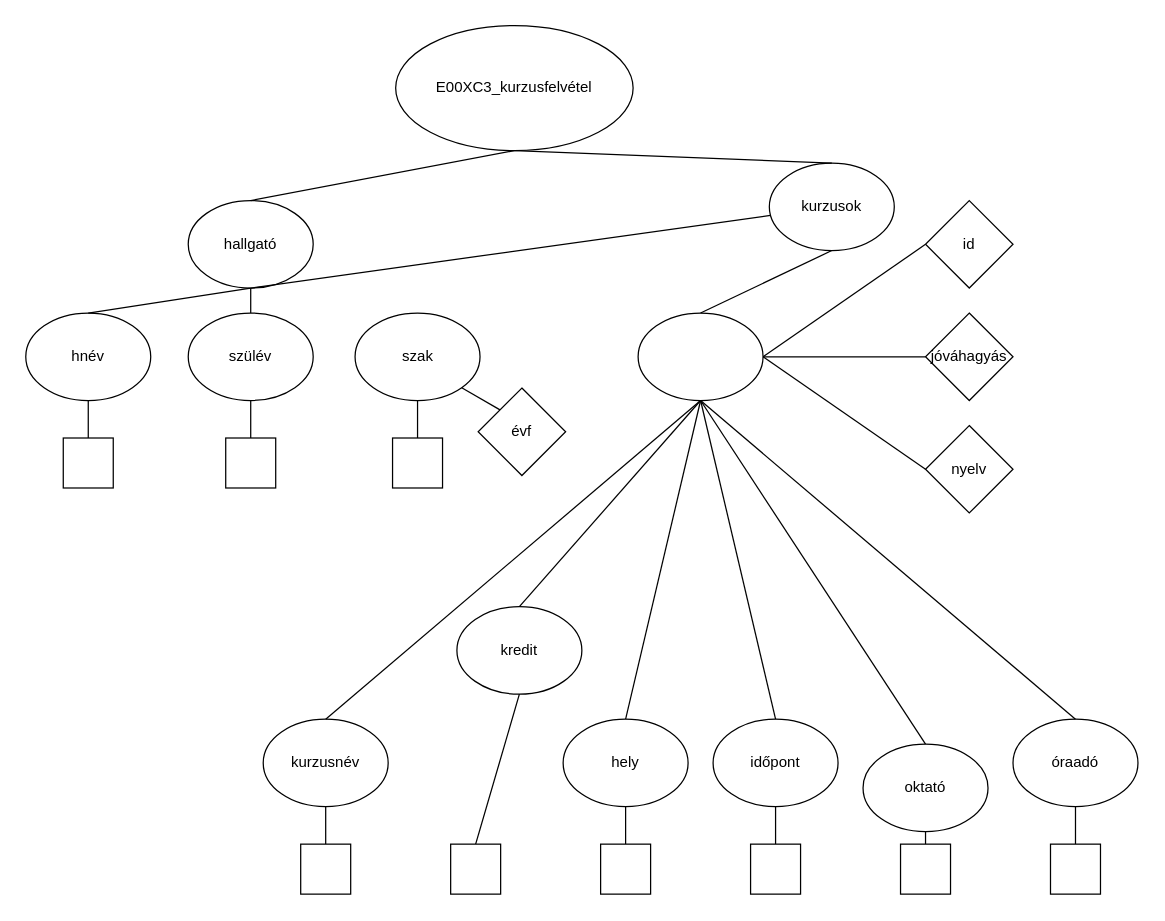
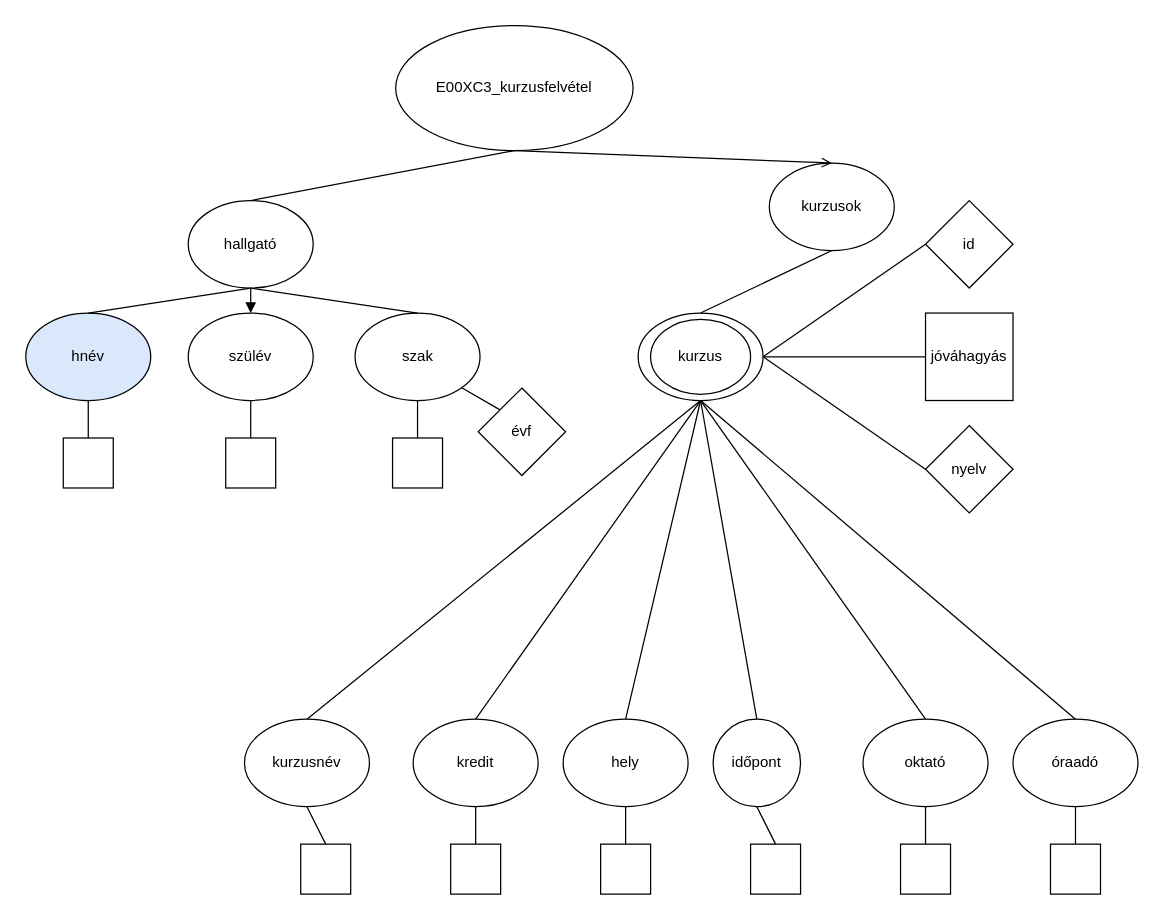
- <mxCell id="6" value="" style="endArrow=none;html=1;rounded=0;entryX=0.5;entryY=0;entryDx=0;entryDy=0;exitX=0.5;exitY=1;exitDx=0;exitDy=0;" edge="1" parent="1" source="2" target="4"><mxGeometry width="50" height="50" relative="1" as="geometry"><mxPoint x="360" y="430" as="sourcePoint" /><mxPoint x="410" y="380" as="targetPoint" /></mxGeometry></mxCell>
+ <mxCell id="6" value="" style="endArrow=open;html=1;rounded=0;entryX=0.5;entryY=0;entryDx=0;entryDy=0;exitX=0.5;exitY=1;exitDx=0;exitDy=0;" edge="1" parent="1" source="2" target="4"><mxGeometry width="50" height="50" relative="1" as="geometry"><mxPoint x="360" y="430" as="sourcePoint" /><mxPoint x="410" y="380" as="targetPoint" /></mxGeometry></mxCell>
- <mxCell id="12" value="" style="endArrow=none;html=1;rounded=0;exitX=0.5;exitY=1;exitDx=0;exitDy=0;" edge="1" parent="1" source="3" target="4"><mxGeometry width="50" height="50" relative="1" as="geometry"><mxPoint x="360" y="430" as="sourcePoint" /><mxPoint x="410" y="380" as="targetPoint" /></mxGeometry></mxCell>
+ <mxCell id="12" value="" style="endArrow=none;html=1;rounded=0;entryX=0.5;entryY=0;entryDx=0;entryDy=0;exitX=0.5;exitY=1;exitDx=0;exitDy=0;" edge="1" parent="1" source="3" target="9"><mxGeometry width="50" height="50" relative="1" as="geometry"><mxPoint x="360" y="430" as="sourcePoint" /><mxPoint x="410" y="380" as="targetPoint" /></mxGeometry></mxCell>
- <mxCell id="11" value="" style="endArrow=none;html=1;rounded=0;entryX=0.5;entryY=0;entryDx=0;entryDy=0;exitX=0.5;exitY=1;exitDx=0;exitDy=0;" edge="1" parent="1" source="3" target="8"><mxGeometry width="50" height="50" relative="1" as="geometry"><mxPoint x="360" y="430" as="sourcePoint" /><mxPoint x="410" y="380" as="targetPoint" /></mxGeometry></mxCell>
+ <mxCell id="11" value="" style="endArrow=block;html=1;rounded=0;entryX=0.5;entryY=0;entryDx=0;entryDy=0;exitX=0.5;exitY=1;exitDx=0;exitDy=0;" edge="1" parent="1" source="3" target="8"><mxGeometry width="50" height="50" relative="1" as="geometry"><mxPoint x="360" y="430" as="sourcePoint" /><mxPoint x="410" y="380" as="targetPoint" /></mxGeometry></mxCell>
- <mxCell id="7" value="hnév" style="ellipse;whiteSpace=wrap;html=1;" vertex="1" parent="1"><mxGeometry x="20" y="250" width="100" height="70" as="geometry" /></mxCell>
+ <mxCell id="7" value="hnév" style="ellipse;whiteSpace=wrap;html=1;fillColor=#dae8fc;" vertex="1" parent="1"><mxGeometry x="20" y="250" width="100" height="70" as="geometry" /></mxCell>
+ <mxCell id="21" value="kurzus" style="ellipse;whiteSpace=wrap;html=1;" vertex="1" parent="1"><mxGeometry x="520" y="255" width="80" height="60" as="geometry" /></mxCell>
- <mxCell id="23" value="jóváhagyás" style="rhombus;whiteSpace=wrap;html=1;" vertex="1" parent="1"><mxGeometry x="740" y="250" width="70" height="70" as="geometry" /></mxCell>
+ <mxCell id="23" value="jóváhagyás" style="whiteSpace=wrap;html=1;rounded=0;" vertex="1" parent="1"><mxGeometry x="740" y="250" width="70" height="70" as="geometry" /></mxCell>
- <mxCell id="34" value="kredit" style="ellipse;whiteSpace=wrap;html=1;" vertex="1" parent="1"><mxGeometry x="365" y="485" width="100" height="70" as="geometry" /></mxCell>
+ <mxCell id="34" value="kredit" style="ellipse;whiteSpace=wrap;html=1;" vertex="1" parent="1"><mxGeometry x="330" y="575" width="100" height="70" as="geometry" /></mxCell>
- <mxCell id="30" value="kurzusnév" style="ellipse;whiteSpace=wrap;html=1;" vertex="1" parent="1"><mxGeometry x="210" y="575" width="100" height="70" as="geometry" /></mxCell>
+ <mxCell id="30" value="kurzusnév" style="ellipse;whiteSpace=wrap;html=1;" vertex="1" parent="1"><mxGeometry x="195" y="575" width="100" height="70" as="geometry" /></mxCell>
- <mxCell id="40" value="időpont" style="ellipse;whiteSpace=wrap;html=1;" vertex="1" parent="1"><mxGeometry x="570" y="575" width="100" height="70" as="geometry" /></mxCell>
+ <mxCell id="40" value="időpont" style="ellipse;whiteSpace=wrap;html=1;" vertex="1" parent="1"><mxGeometry x="570" y="575" width="70" height="70" as="geometry" /></mxCell>
- <mxCell id="43" value="oktató" style="ellipse;whiteSpace=wrap;html=1;" vertex="1" parent="1"><mxGeometry x="690" y="595" width="100" height="70" as="geometry" /></mxCell>
+ <mxCell id="43" value="oktató" style="ellipse;whiteSpace=wrap;html=1;" vertex="1" parent="1"><mxGeometry x="690" y="575" width="100" height="70" as="geometry" /></mxCell>
